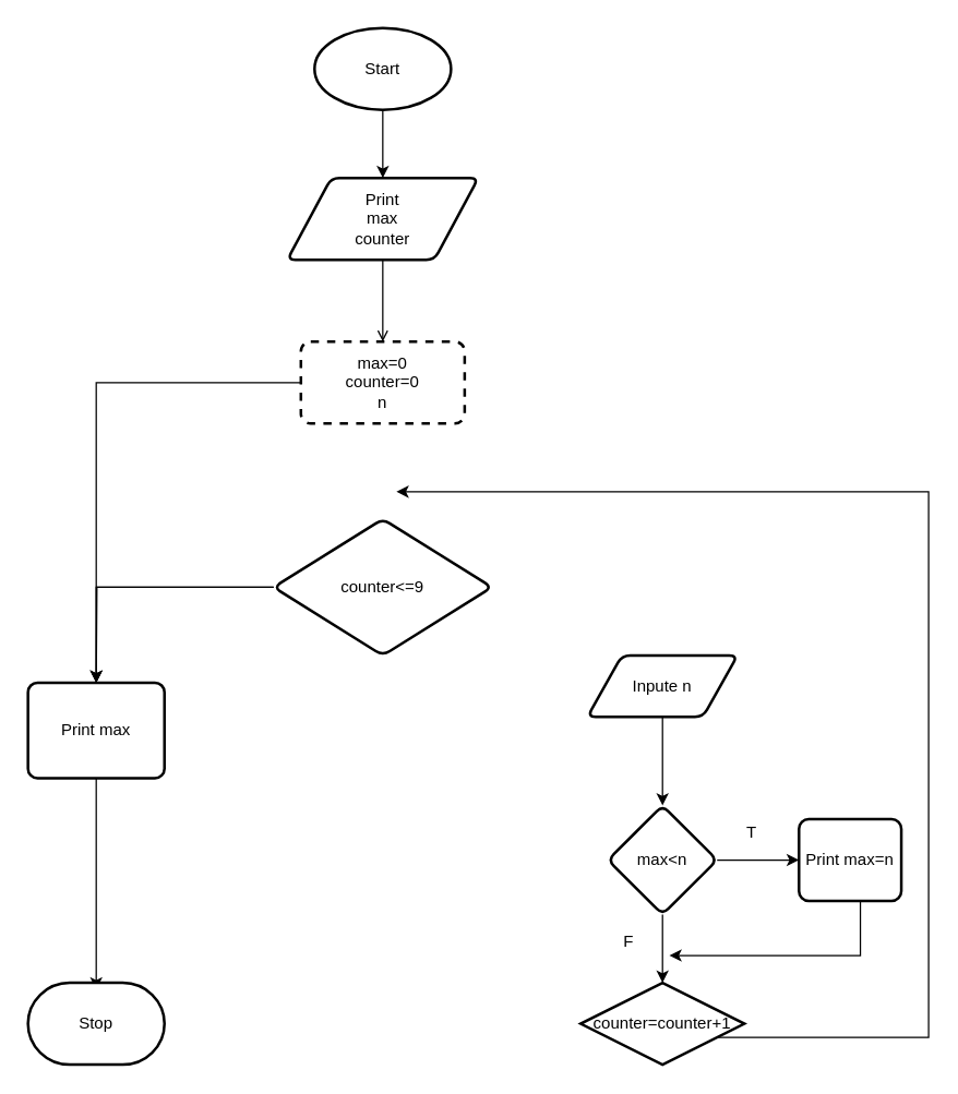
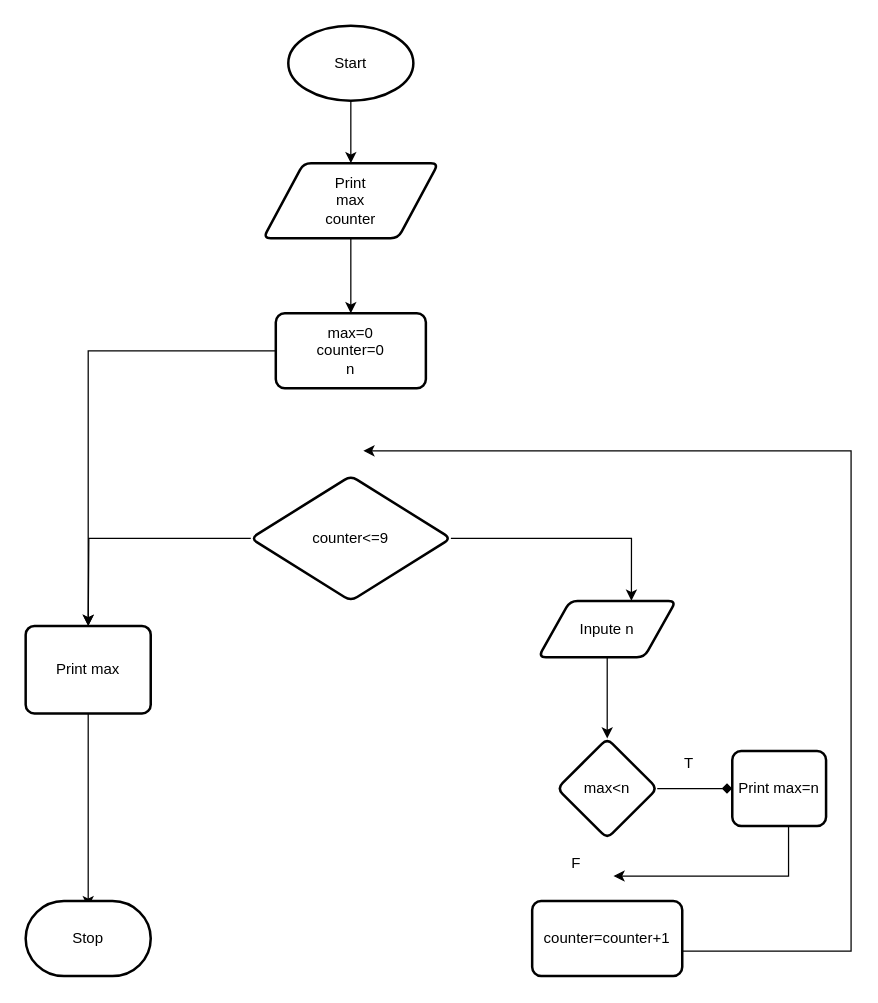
- <mxCell id="4" value="" style="edgeStyle=orthogonalEdgeStyle;rounded=0;orthogonalLoop=1;jettySize=auto;html=1;endArrow=open;" edge="1" parent="1" source="5" target="7"><mxGeometry relative="1" as="geometry" /></mxCell>
+ <mxCell id="4" value="" style="edgeStyle=orthogonalEdgeStyle;rounded=0;orthogonalLoop=1;jettySize=auto;html=1;" edge="1" parent="1" source="5" target="7"><mxGeometry relative="1" as="geometry" /></mxCell>
- <mxCell id="7" value="max=0&lt;br&gt;counter=0&lt;br&gt;n" style="whiteSpace=wrap;html=1;strokeWidth=2;rounded=1;arcSize=12;dashed=1;" vertex="1" parent="1"><mxGeometry x="220" y="250" width="120" height="60" as="geometry" /></mxCell>
+ <mxCell id="7" value="max=0&lt;br&gt;counter=0&lt;br&gt;n" style="whiteSpace=wrap;html=1;strokeWidth=2;rounded=1;arcSize=12;" vertex="1" parent="1"><mxGeometry x="220" y="250" width="120" height="60" as="geometry" /></mxCell>
- <mxCell id="8" style="edgeStyle=orthogonalEdgeStyle;rounded=0;orthogonalLoop=1;jettySize=auto;html=1;" edge="1" parent="1" source="10" target="23"><mxGeometry relative="1" as="geometry" /></mxCell>
+ <mxCell id="8" style="edgeStyle=orthogonalEdgeStyle;rounded=0;orthogonalLoop=1;jettySize=auto;html=1;entryX=0.676;entryY=-0.003;entryDx=0;entryDy=0;entryPerimeter=0;" edge="1" parent="1" source="10" target="12"><mxGeometry relative="1" as="geometry" /></mxCell>
- <mxCell id="14" value="" style="edgeStyle=orthogonalEdgeStyle;rounded=0;orthogonalLoop=1;jettySize=auto;html=1;" edge="1" parent="1" source="15" target="20"><mxGeometry relative="1" as="geometry" /></mxCell>
+ <mxCell id="14" value="" style="edgeStyle=orthogonalEdgeStyle;rounded=0;orthogonalLoop=1;jettySize=auto;html=1;endArrow=diamond;" edge="1" parent="1" source="15" target="20"><mxGeometry relative="1" as="geometry" /></mxCell>
- <mxCell id="13" value="" style="edgeStyle=orthogonalEdgeStyle;rounded=0;orthogonalLoop=1;jettySize=auto;html=1;" edge="1" parent="1" source="15" target="17"><mxGeometry relative="1" as="geometry" /></mxCell>
- <mxCell id="17" value="counter=counter+1" style="rhombus;whiteSpace=wrap;html=1;strokeWidth=2;arcSize=12;" vertex="1" parent="1"><mxGeometry x="425" y="720" width="120" height="60" as="geometry" /></mxCell>
+ <mxCell id="17" value="counter=counter+1" style="whiteSpace=wrap;html=1;strokeWidth=2;rounded=1;arcSize=12;" vertex="1" parent="1"><mxGeometry x="425" y="720" width="120" height="60" as="geometry" /></mxCell>
